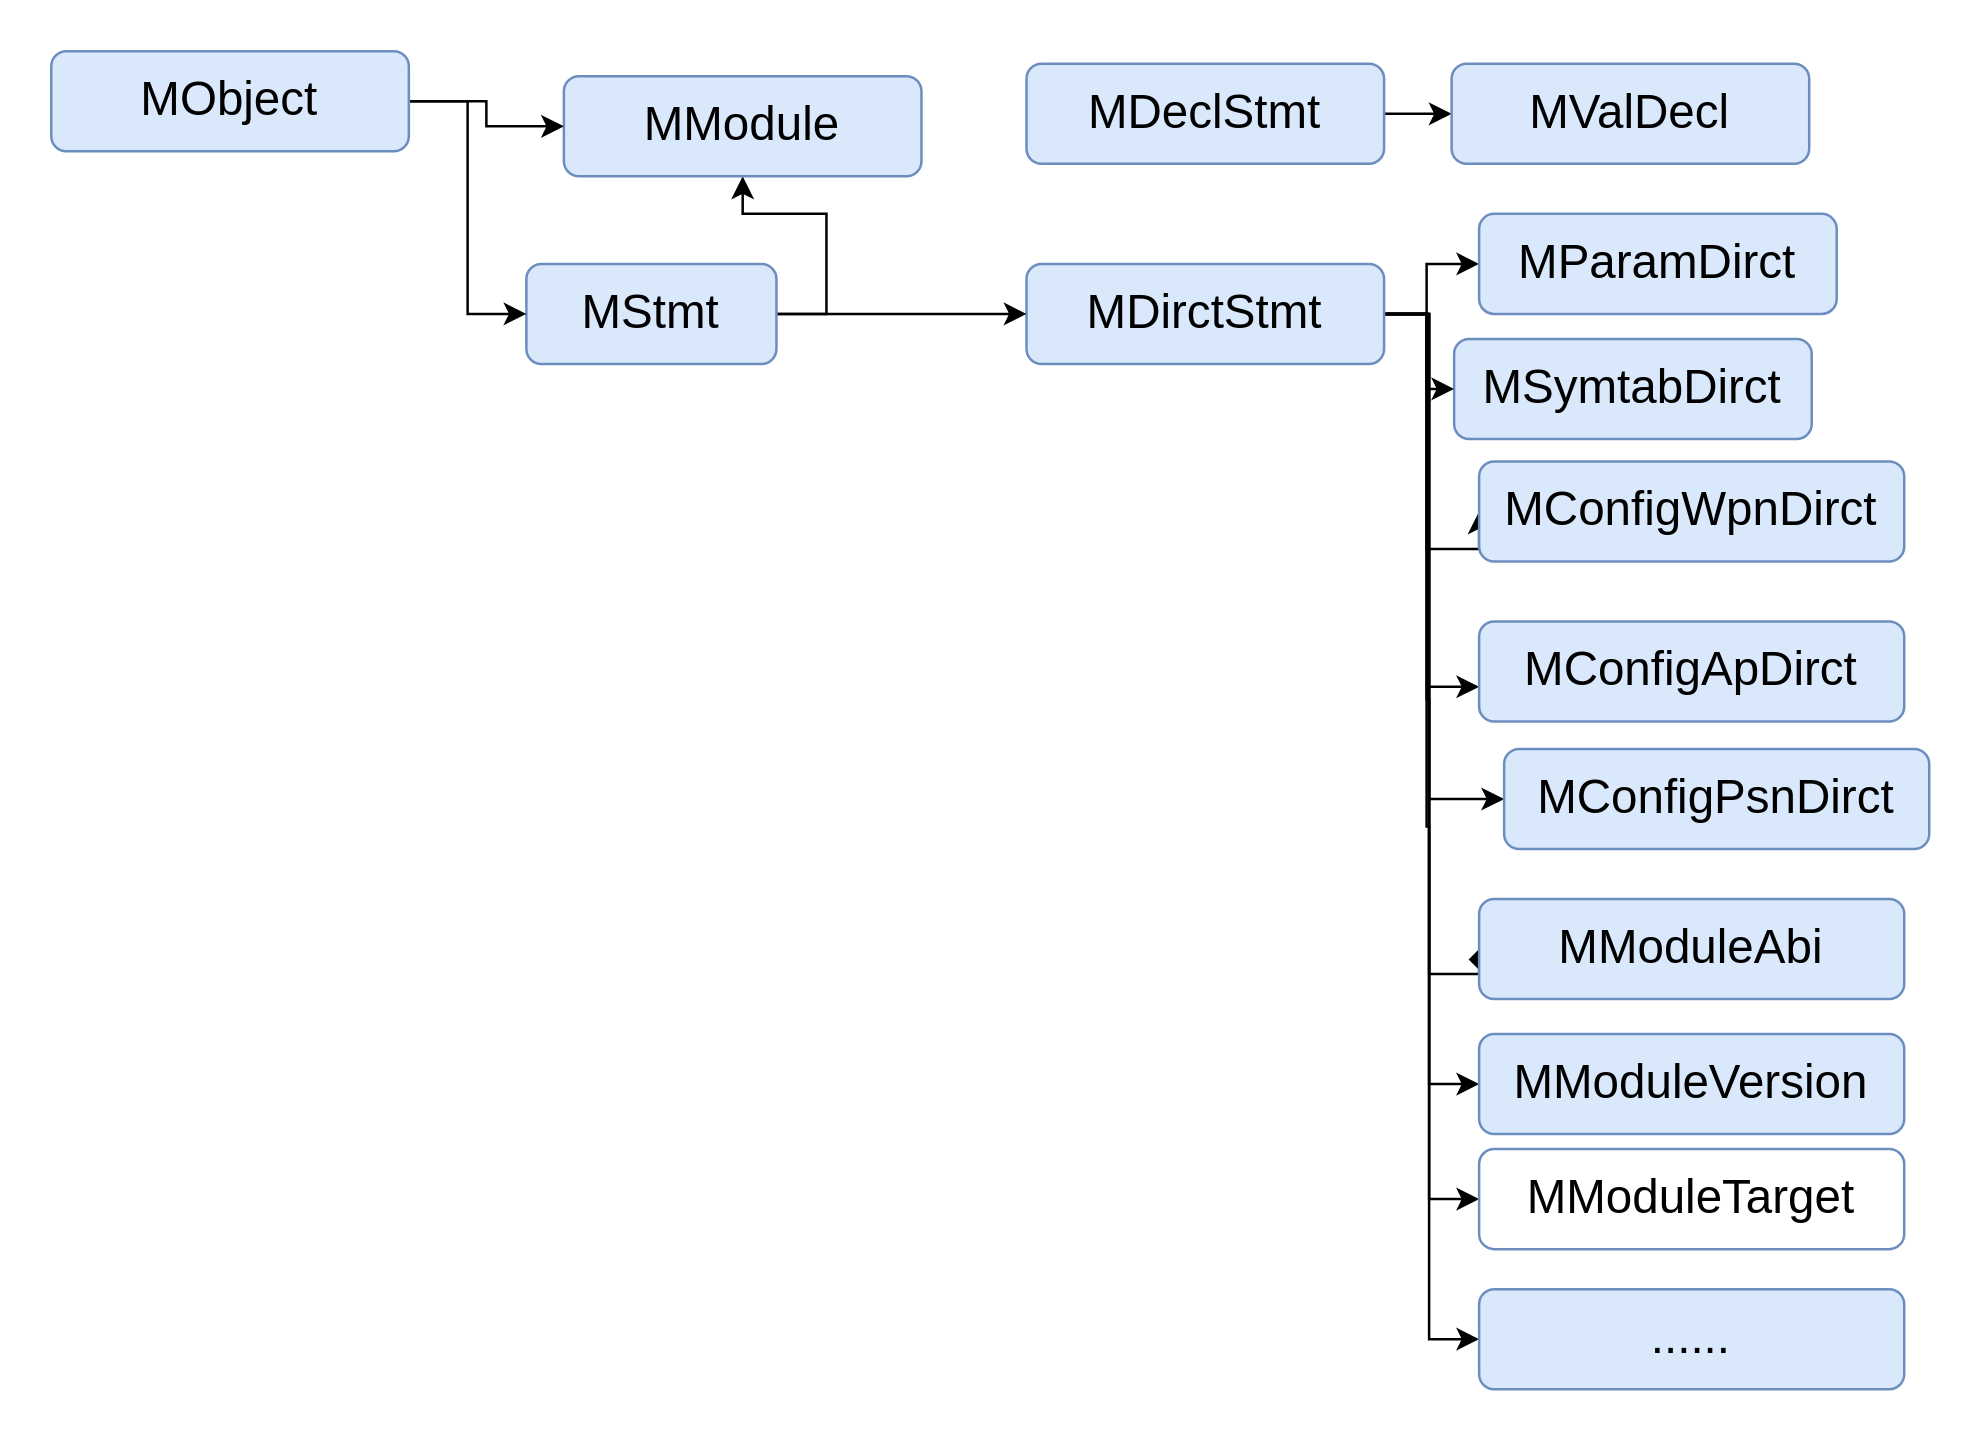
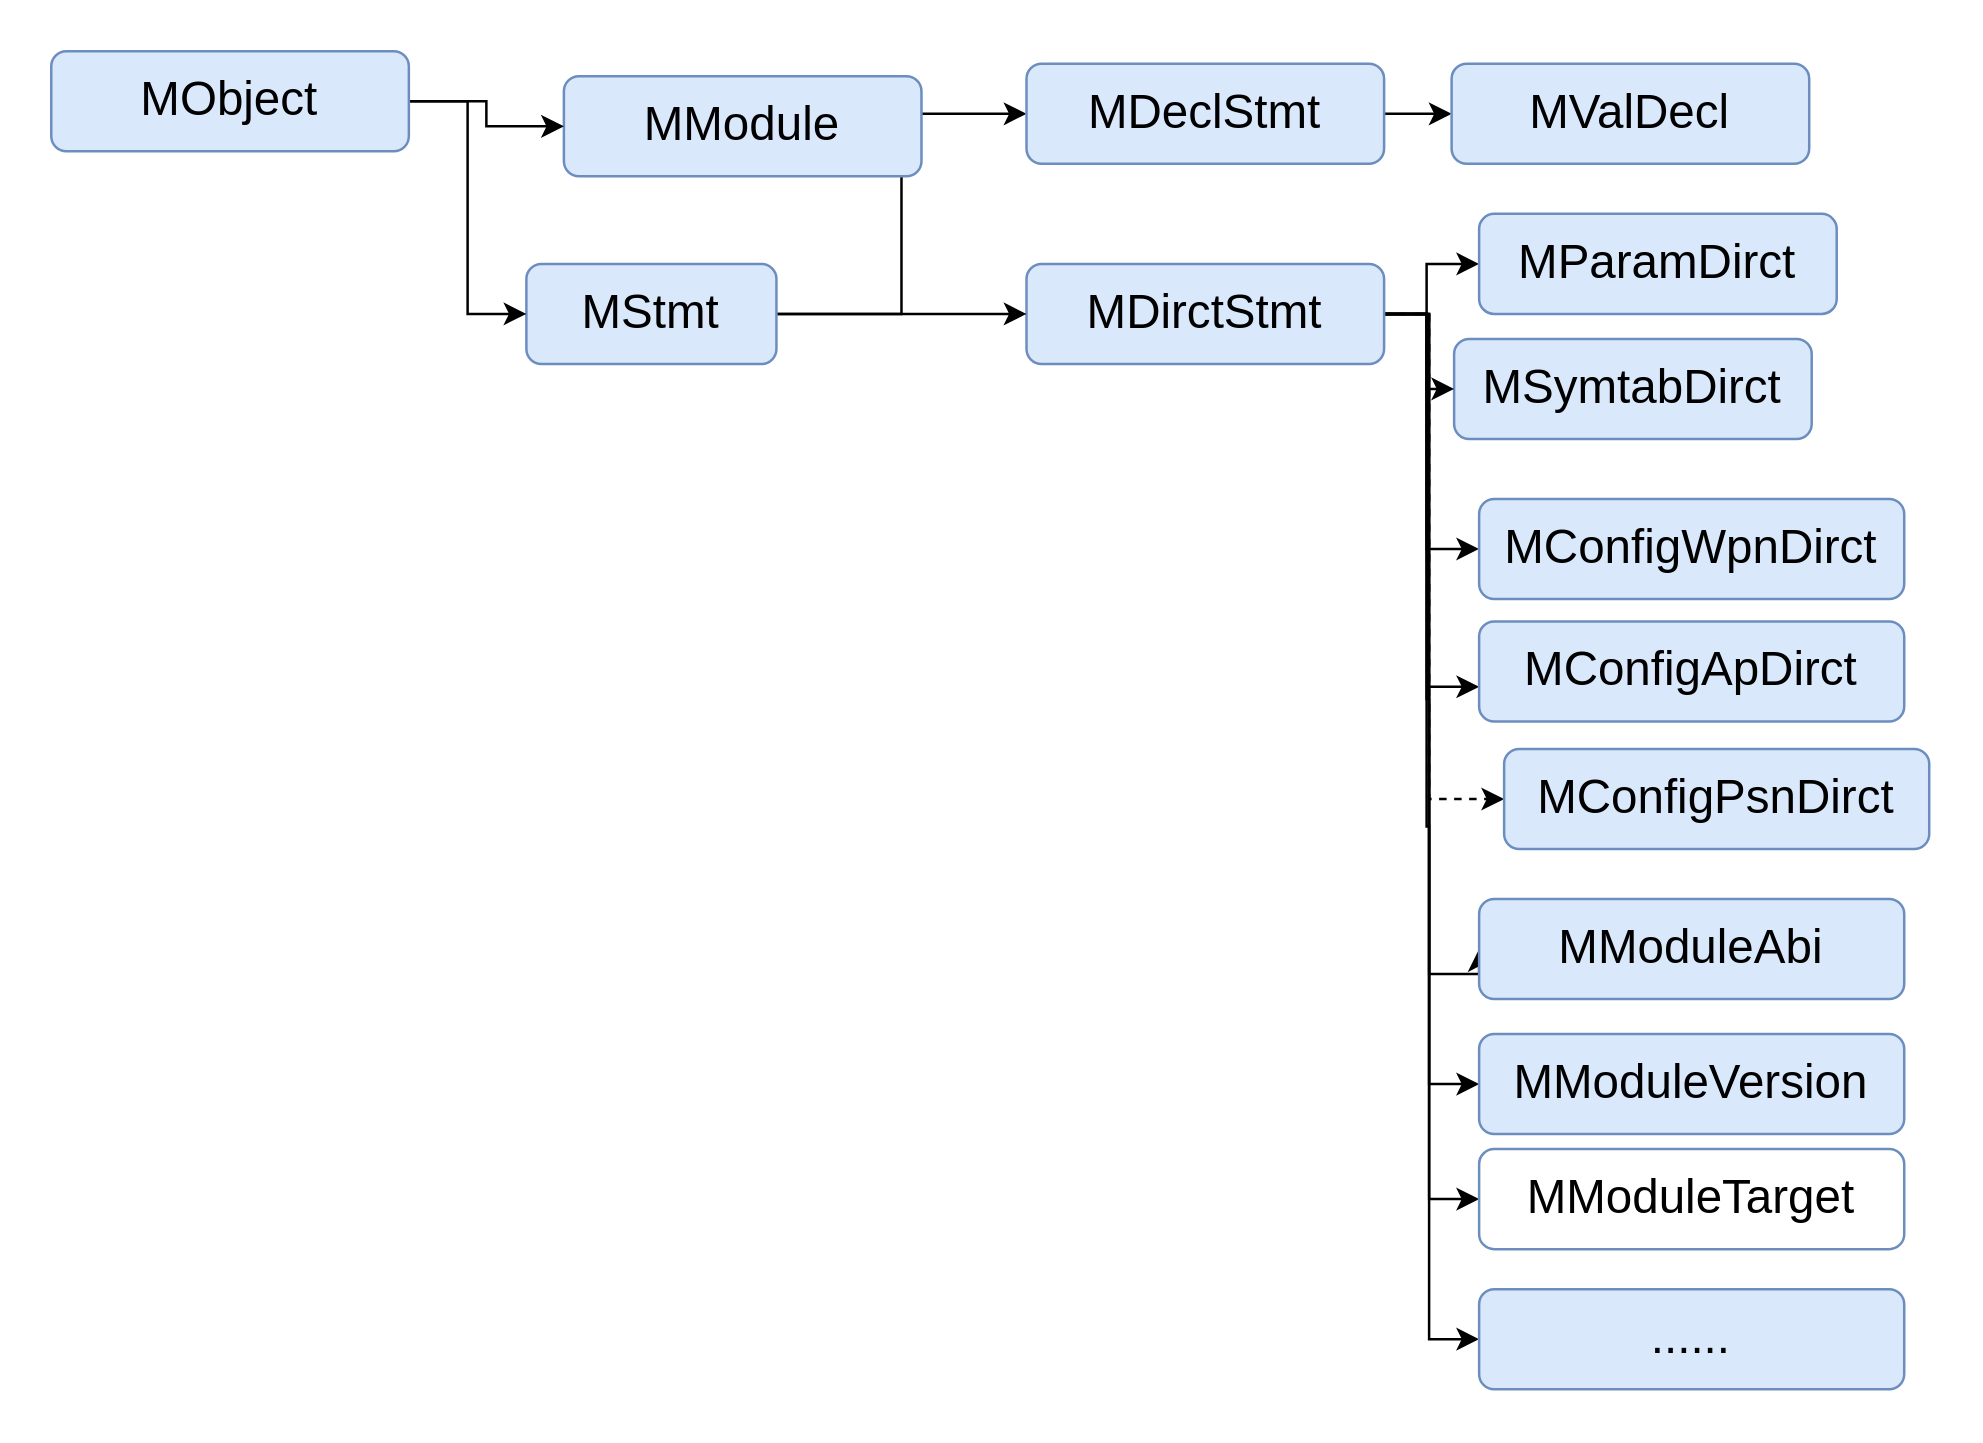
- <mxCell id="14" style="edgeStyle=orthogonalEdgeStyle;rounded=0;orthogonalLoop=1;jettySize=auto;html=1;exitX=1;exitY=0.5;exitDx=0;exitDy=0;" parent="1" source="15" target="23" edge="1"><mxGeometry relative="1" as="geometry" /></mxCell>
+ <mxCell id="14" style="edgeStyle=orthogonalEdgeStyle;rounded=0;orthogonalLoop=1;jettySize=auto;html=1;exitX=1;exitY=0.5;exitDx=0;exitDy=0;entryX=0;entryY=0.5;entryDx=0;entryDy=0;" parent="1" source="15" target="21" edge="1"><mxGeometry relative="1" as="geometry" /></mxCell>
- <mxCell id="17" value="&lt;font style=&quot;font-size: 19px;&quot;&gt;MConfigWpnDirct&lt;/font&gt;" style="rounded=1;whiteSpace=wrap;html=1;fillColor=#dae8fc;strokeColor=#6c8ebf;" parent="1" vertex="1"><mxGeometry x="591" y="184" width="170" height="40" as="geometry" /></mxCell>
+ <mxCell id="17" value="&lt;font style=&quot;font-size: 19px;&quot;&gt;MConfigWpnDirct&lt;/font&gt;" style="rounded=1;whiteSpace=wrap;html=1;fillColor=#dae8fc;strokeColor=#6c8ebf;" parent="1" vertex="1"><mxGeometry x="591" y="199" width="170" height="40" as="geometry" /></mxCell>
- <mxCell id="7" style="edgeStyle=orthogonalEdgeStyle;rounded=0;orthogonalLoop=1;jettySize=auto;html=1;exitX=1;exitY=0.5;exitDx=0;exitDy=0;entryX=0;entryY=0.5;entryDx=0;entryDy=0;" parent="1" source="12" target="19" edge="1"><mxGeometry relative="1" as="geometry"><Array as="points"><mxPoint x="571" y="125" /><mxPoint x="571" y="319" /></Array></mxGeometry></mxCell>
+ <mxCell id="7" style="edgeStyle=orthogonalEdgeStyle;rounded=0;orthogonalLoop=1;jettySize=auto;html=1;exitX=1;exitY=0.5;exitDx=0;exitDy=0;entryX=0;entryY=0.5;entryDx=0;entryDy=0;dashed=1;" parent="1" source="12" target="19" edge="1"><mxGeometry relative="1" as="geometry"><Array as="points"><mxPoint x="571" y="125" /><mxPoint x="571" y="319" /></Array></mxGeometry></mxCell>
- <mxCell id="8" style="edgeStyle=orthogonalEdgeStyle;rounded=0;orthogonalLoop=1;jettySize=auto;html=1;exitX=1;exitY=0.5;exitDx=0;exitDy=0;entryX=0;entryY=0.5;entryDx=0;entryDy=0;endArrow=diamond;" parent="1" source="12" target="27" edge="1"><mxGeometry relative="1" as="geometry"><Array as="points"><mxPoint x="571" y="125" /><mxPoint x="571" y="389" /></Array></mxGeometry></mxCell>
+ <mxCell id="8" style="edgeStyle=orthogonalEdgeStyle;rounded=0;orthogonalLoop=1;jettySize=auto;html=1;exitX=1;exitY=0.5;exitDx=0;exitDy=0;entryX=0;entryY=0.5;entryDx=0;entryDy=0;" parent="1" source="12" target="27" edge="1"><mxGeometry relative="1" as="geometry"><Array as="points"><mxPoint x="571" y="125" /><mxPoint x="571" y="389" /></Array></mxGeometry></mxCell>
